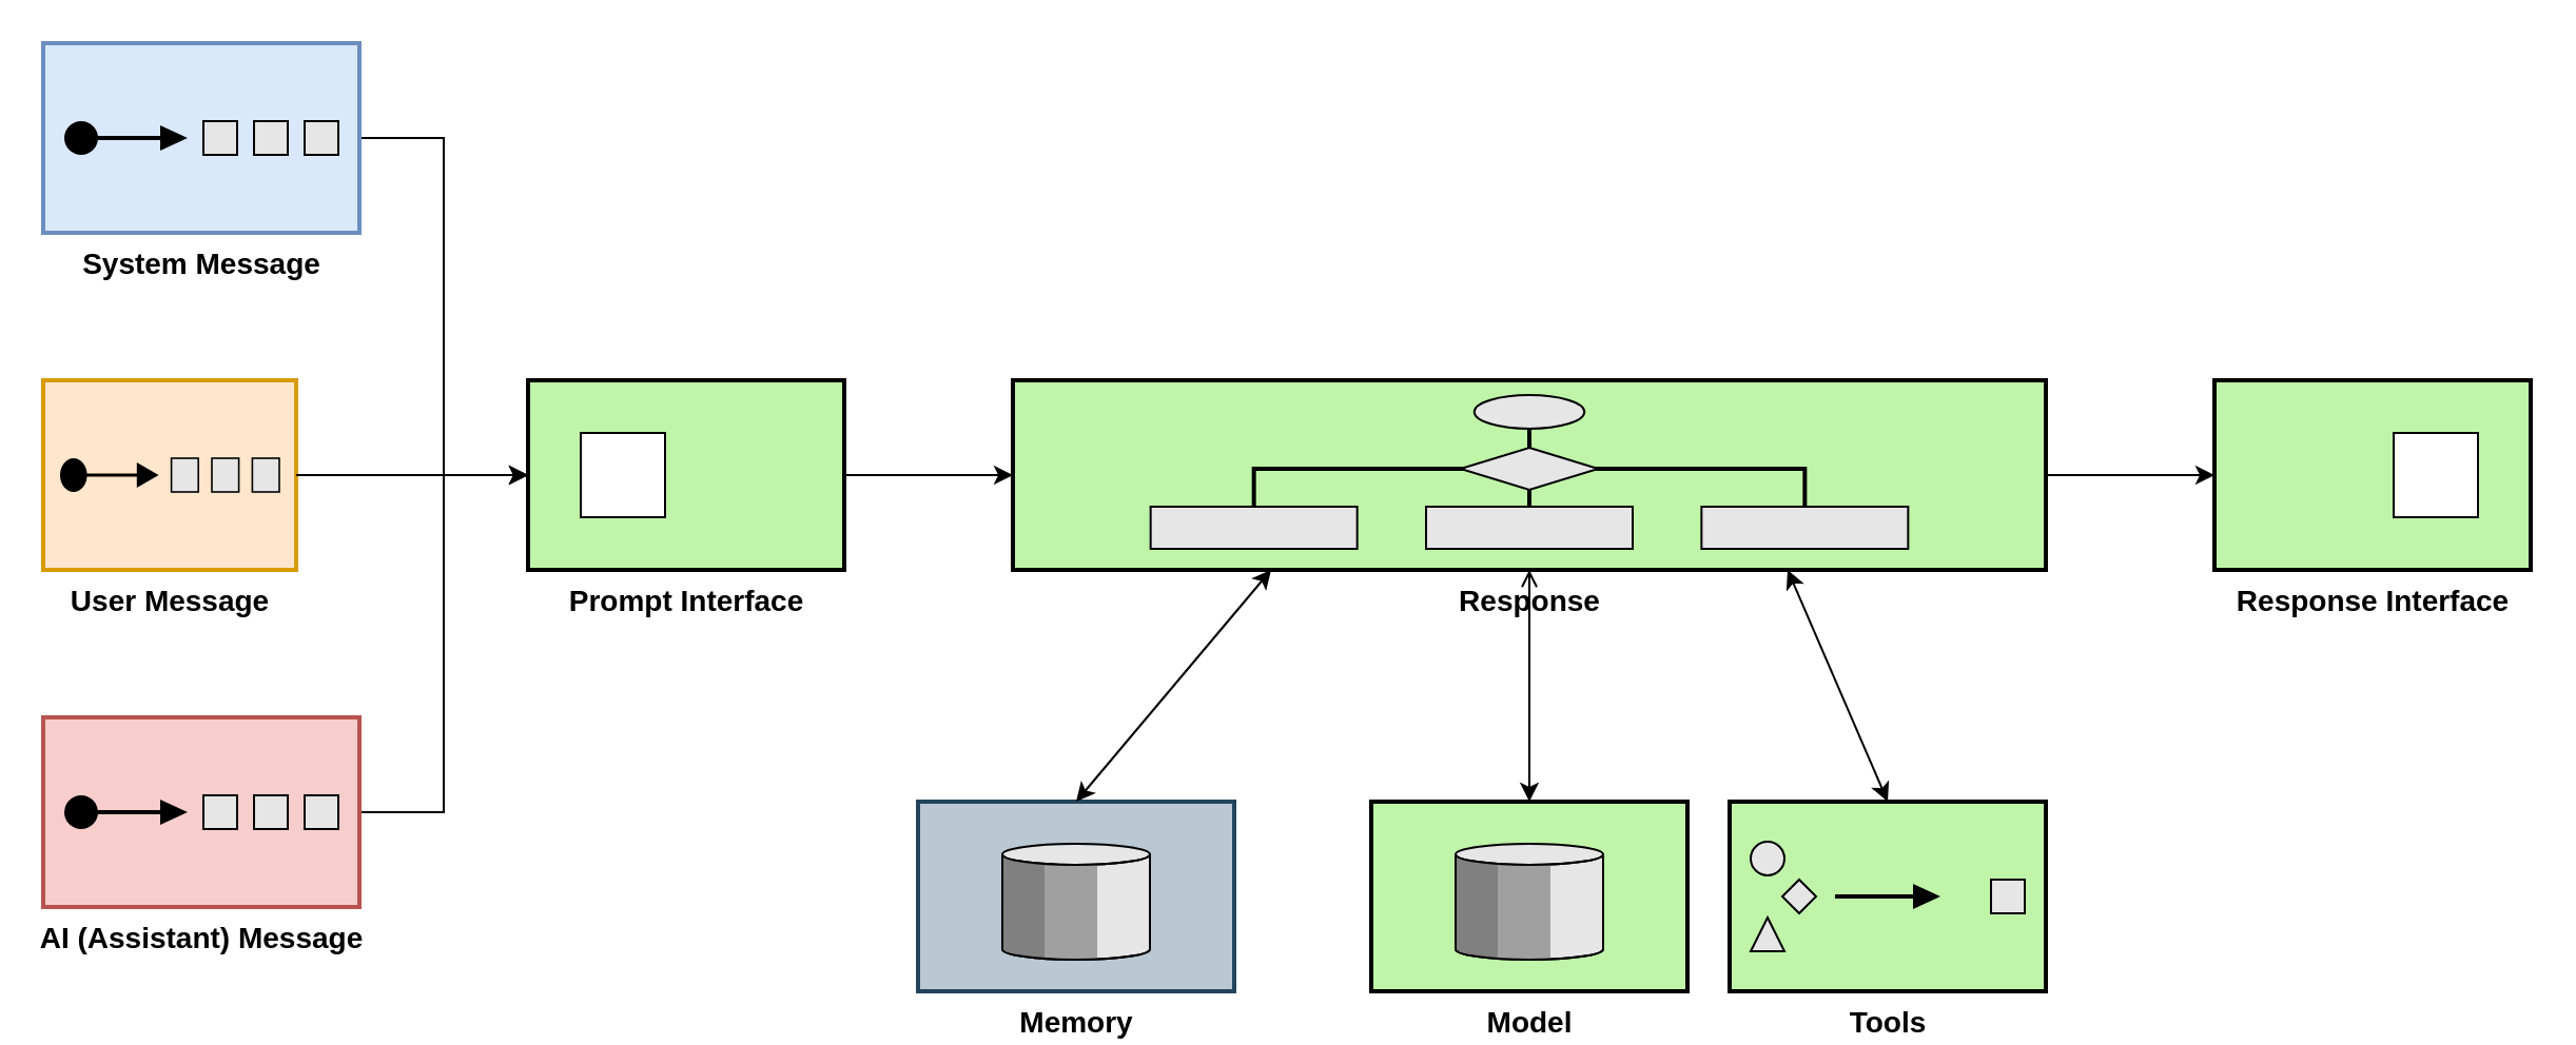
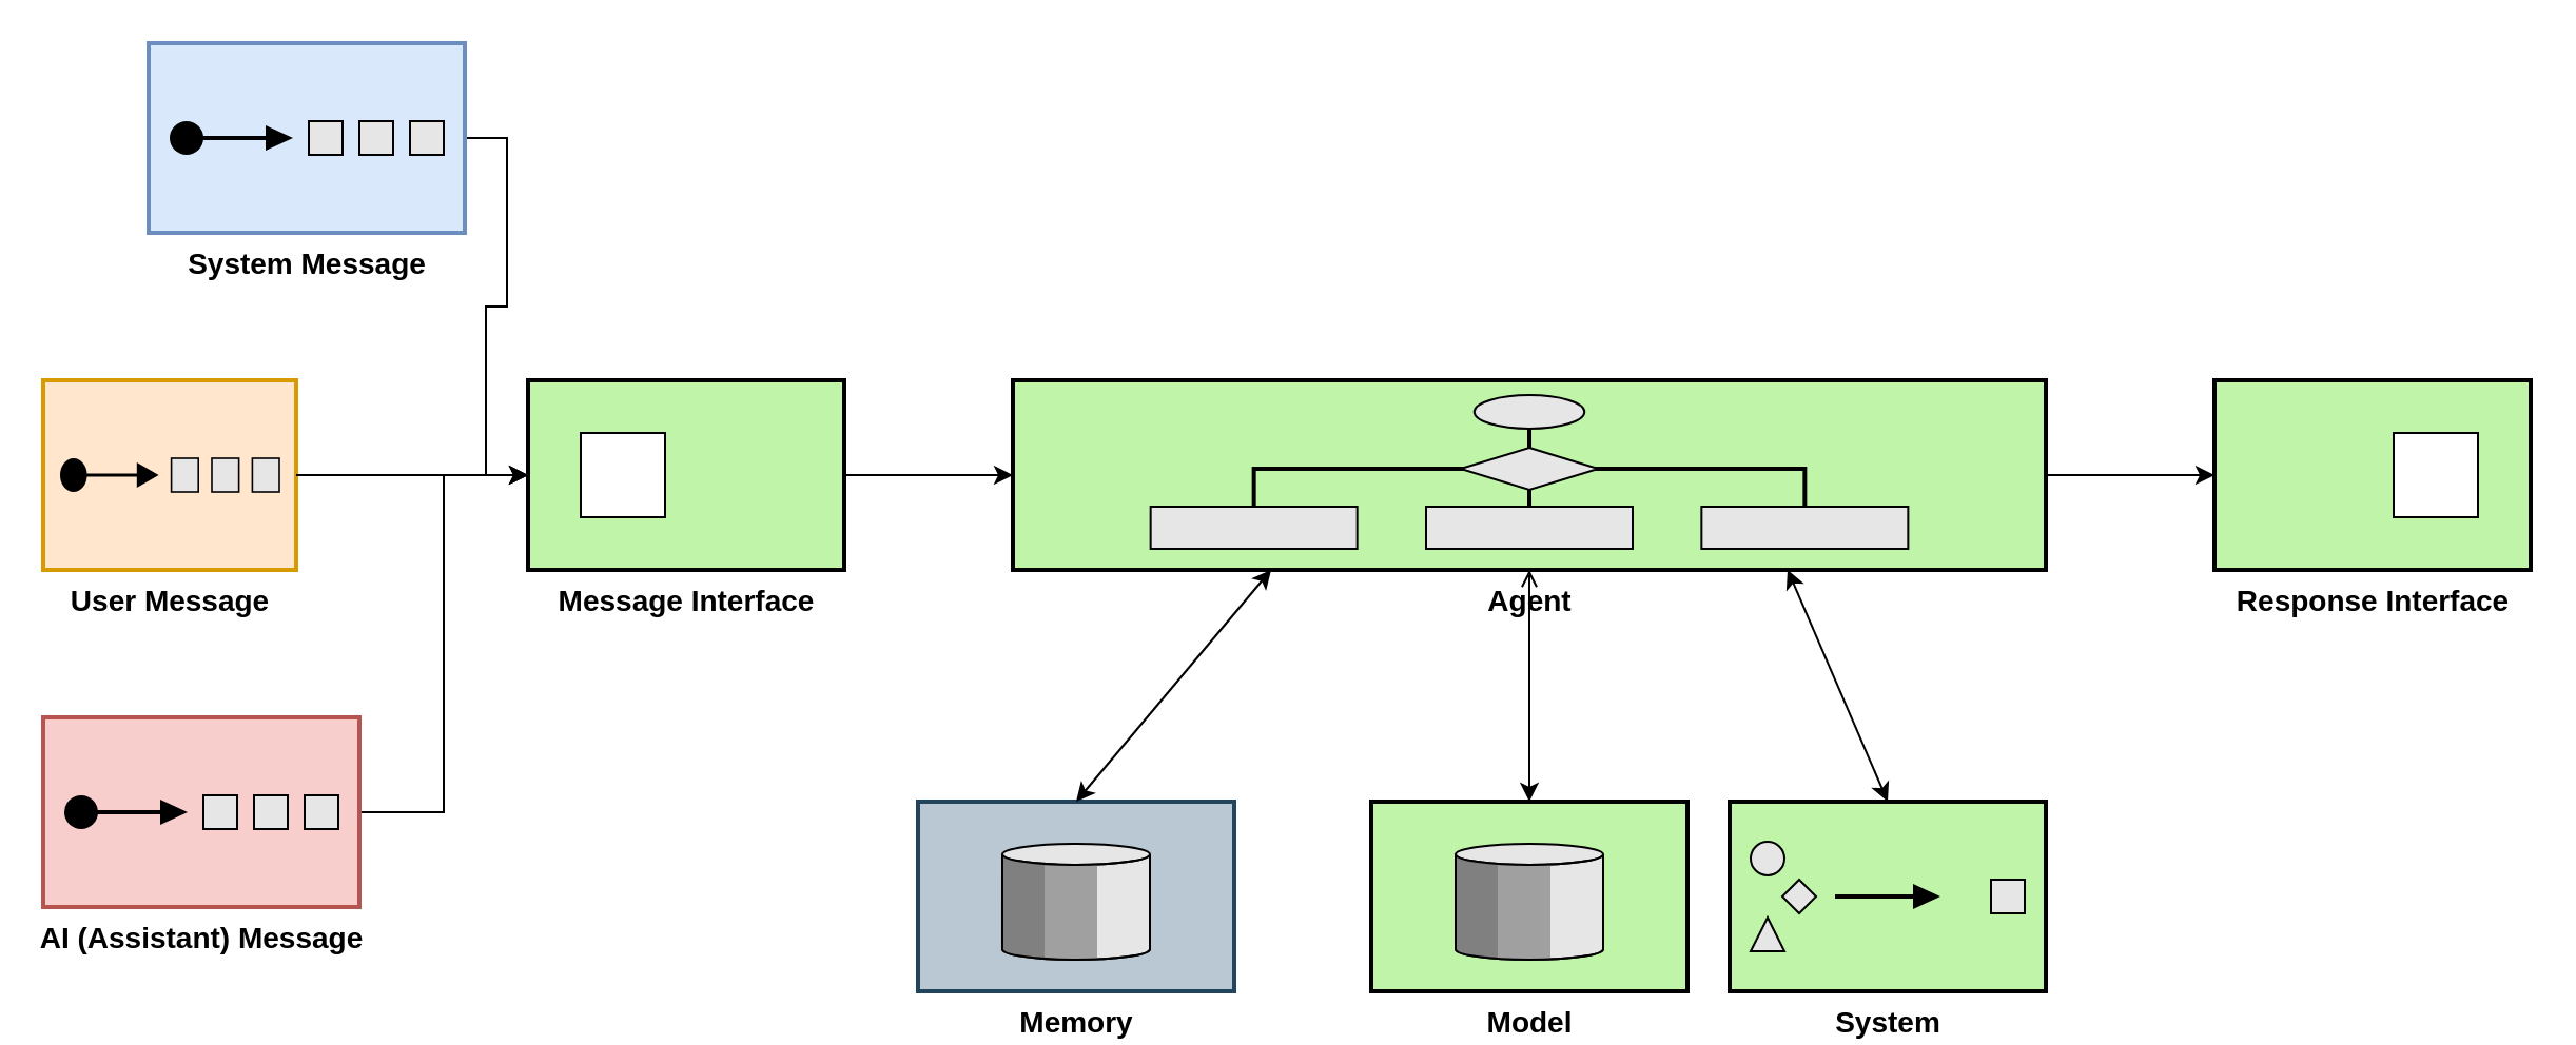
- <mxCell id="3" value="&lt;font style=&quot;font-size: 14px;&quot;&gt;&lt;b style=&quot;&quot;&gt;System Message&lt;/b&gt;&lt;/font&gt;" style="html=1;strokeWidth=2;outlineConnect=0;dashed=0;align=center;fontSize=8;verticalLabelPosition=bottom;verticalAlign=top;shape=mxgraph.eip.test_message;fillColor=#dae8fc;strokeColor=#6c8ebf;" parent="1" vertex="1"><mxGeometry x="20" y="20" width="150" height="90" as="geometry" /></mxCell>
+ <mxCell id="3" value="&lt;font style=&quot;font-size: 14px;&quot;&gt;&lt;b style=&quot;&quot;&gt;System Message&lt;/b&gt;&lt;/font&gt;" style="html=1;strokeWidth=2;outlineConnect=0;dashed=0;align=center;fontSize=8;verticalLabelPosition=bottom;verticalAlign=top;shape=mxgraph.eip.test_message;fillColor=#dae8fc;strokeColor=#6c8ebf;" parent="1" vertex="1"><mxGeometry x="70" y="20" width="150" height="90" as="geometry" /></mxCell>
- <mxCell id="5" value="&lt;font style=&quot;font-size: 14px;&quot;&gt;&lt;b style=&quot;&quot;&gt;Prompt Interface&lt;/b&gt;&lt;/font&gt;" style="strokeWidth=2;dashed=0;align=center;fontSize=8;shape=rect;verticalLabelPosition=bottom;verticalAlign=top;fillColor=#c0f5a9;html=1;" parent="1" vertex="1"><mxGeometry x="250" y="180" width="150" height="90" as="geometry" /></mxCell>
+ <mxCell id="5" value="&lt;font style=&quot;font-size: 14px;&quot;&gt;&lt;b style=&quot;&quot;&gt;Message Interface&lt;/b&gt;&lt;/font&gt;" style="strokeWidth=2;dashed=0;align=center;fontSize=8;shape=rect;verticalLabelPosition=bottom;verticalAlign=top;fillColor=#c0f5a9;html=1;" parent="1" vertex="1"><mxGeometry x="250" y="180" width="150" height="90" as="geometry" /></mxCell>
- <mxCell id="16" value="&lt;b&gt;&lt;font style=&quot;font-size: 14px;&quot;&gt;Response&lt;/font&gt;&lt;/b&gt;" style="html=1;strokeWidth=2;outlineConnect=0;dashed=0;align=center;fontSize=8;fillColor=#c0f5a9;verticalLabelPosition=bottom;verticalAlign=top;shape=mxgraph.eip.process_manager;" vertex="1" parent="1"><mxGeometry x="480" y="180" width="490" height="90" as="geometry" /></mxCell>
+ <mxCell id="16" value="&lt;b&gt;&lt;font style=&quot;font-size: 14px;&quot;&gt;Agent&lt;/font&gt;&lt;/b&gt;" style="html=1;strokeWidth=2;outlineConnect=0;dashed=0;align=center;fontSize=8;fillColor=#c0f5a9;verticalLabelPosition=bottom;verticalAlign=top;shape=mxgraph.eip.process_manager;" vertex="1" parent="1"><mxGeometry x="480" y="180" width="490" height="90" as="geometry" /></mxCell>
- <mxCell id="17" value="&lt;b&gt;&lt;font style=&quot;font-size: 14px;&quot;&gt;Tools&lt;/font&gt;&lt;/b&gt;" style="html=1;strokeWidth=2;outlineConnect=0;dashed=0;align=center;fontSize=8;fillColor=#c0f5a9;verticalLabelPosition=bottom;verticalAlign=top;shape=mxgraph.eip.normalizer;" vertex="1" parent="1"><mxGeometry x="820" y="380" width="150" height="90" as="geometry" /></mxCell>
+ <mxCell id="17" value="&lt;b&gt;&lt;font style=&quot;font-size: 14px;&quot;&gt;System&lt;/font&gt;&lt;/b&gt;" style="html=1;strokeWidth=2;outlineConnect=0;dashed=0;align=center;fontSize=8;fillColor=#c0f5a9;verticalLabelPosition=bottom;verticalAlign=top;shape=mxgraph.eip.normalizer;" vertex="1" parent="1"><mxGeometry x="820" y="380" width="150" height="90" as="geometry" /></mxCell>
